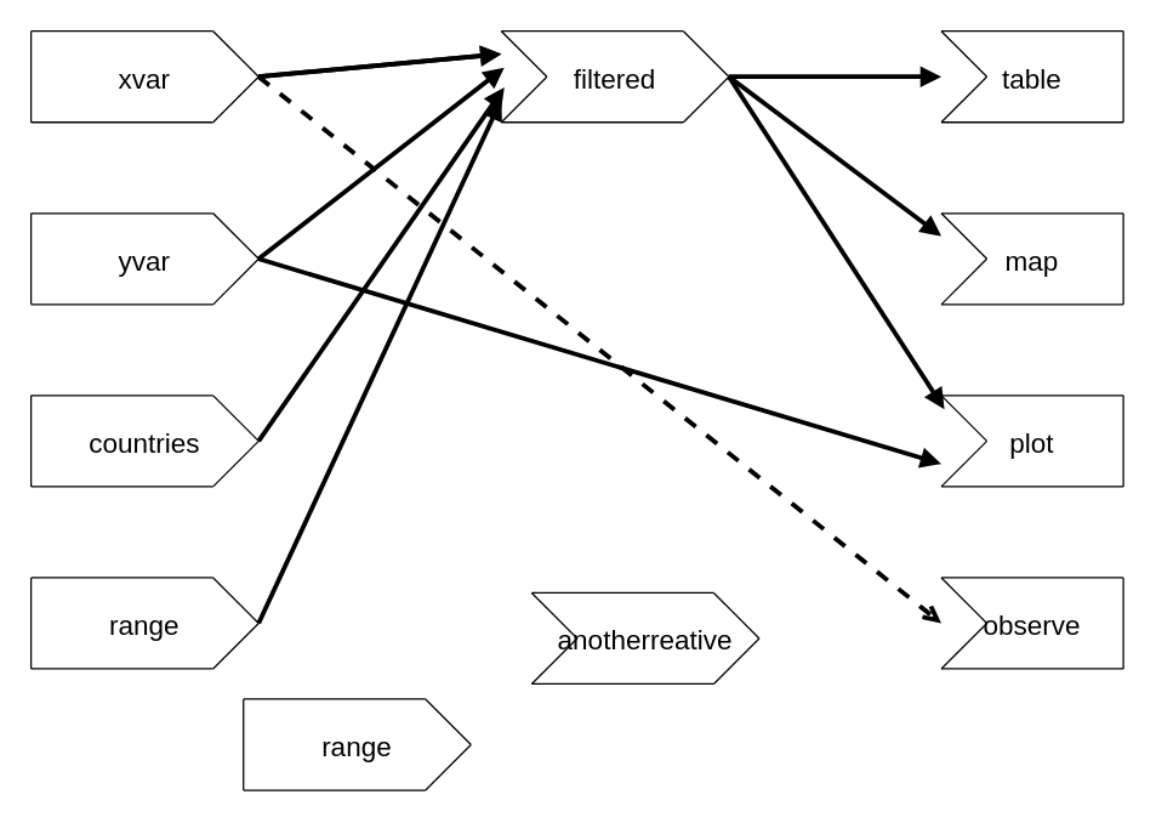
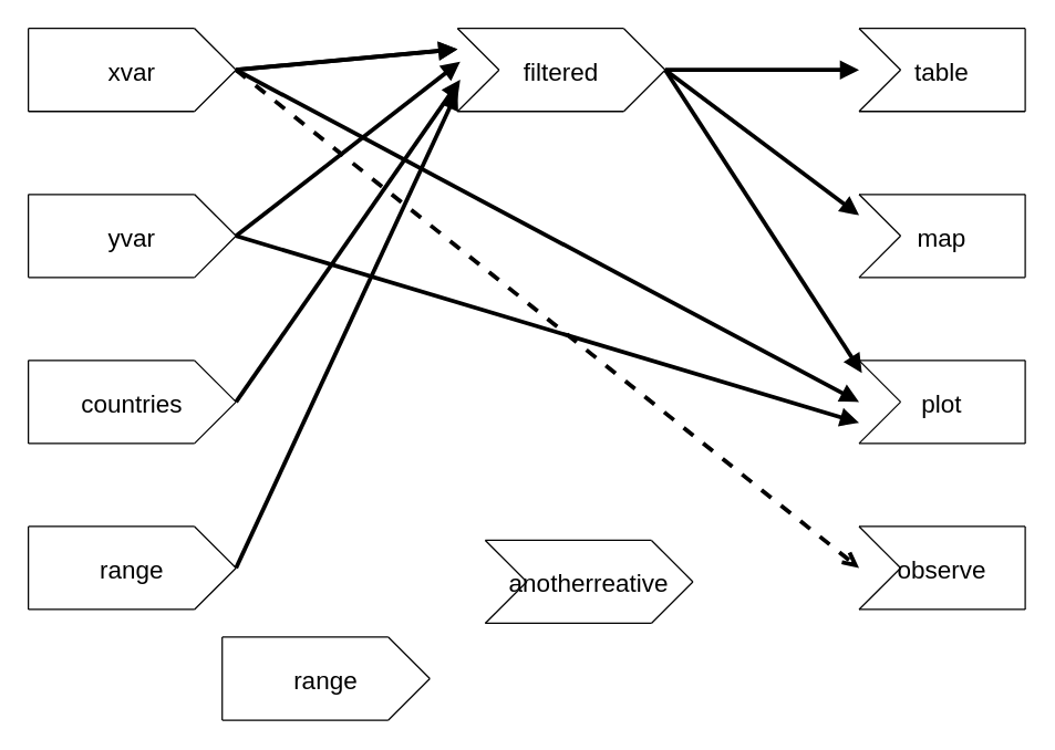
+ <mxCell id="56" value="" style="endArrow=block;html=1;rounded=0;endFill=1;strokeWidth=3;entryX=0;entryY=0.5;entryDx=0;entryDy=0;exitX=1;exitY=0.5;exitDx=0;exitDy=0;" parent="1" source="8" target="44" edge="1"><mxGeometry width="50" height="50" relative="1" as="geometry"><mxPoint x="170" y="90" as="sourcePoint" /><mxPoint x="289" y="205" as="targetPoint" /></mxGeometry></mxCell>
